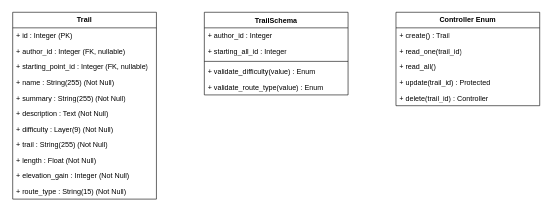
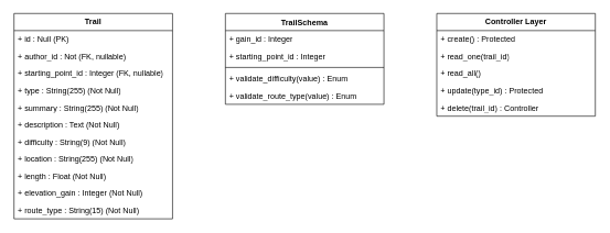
- <mxCell id="20" value="&lt;b&gt;Controller Enum&lt;/b&gt;" style="swimlane;fontStyle=0;childLayout=stackLayout;horizontal=1;startSize=26;fillColor=none;horizontalStack=0;resizeParent=1;resizeParentMax=0;resizeLast=0;collapsible=1;marginBottom=0;whiteSpace=wrap;html=1;" vertex="1" parent="1"><mxGeometry x="660" y="20" width="240" height="156" as="geometry" /></mxCell>
+ <mxCell id="20" value="&lt;b&gt;Controller Layer&lt;/b&gt;" style="swimlane;fontStyle=0;childLayout=stackLayout;horizontal=1;startSize=26;fillColor=none;horizontalStack=0;resizeParent=1;resizeParentMax=0;resizeLast=0;collapsible=1;marginBottom=0;whiteSpace=wrap;html=1;" vertex="1" parent="1"><mxGeometry x="660" y="20" width="240" height="156" as="geometry" /></mxCell>
- <mxCell id="9" value="+ id : Integer (PK)" style="text;strokeColor=none;fillColor=none;align=left;verticalAlign=top;spacingLeft=4;spacingRight=4;overflow=hidden;rotatable=0;points=[[0,0.5],[1,0.5]];portConstraint=eastwest;whiteSpace=wrap;html=1;" vertex="1" parent="8"><mxGeometry y="26" width="240" height="26" as="geometry" /></mxCell>
+ <mxCell id="9" value="+ id : Null (PK)" style="text;strokeColor=none;fillColor=none;align=left;verticalAlign=top;spacingLeft=4;spacingRight=4;overflow=hidden;rotatable=0;points=[[0,0.5],[1,0.5]];portConstraint=eastwest;whiteSpace=wrap;html=1;" vertex="1" parent="8"><mxGeometry y="26" width="240" height="26" as="geometry" /></mxCell>
- <mxCell id="3" value="+ author_id : Integer" style="text;strokeColor=none;fillColor=none;align=left;verticalAlign=top;spacingLeft=4;spacingRight=4;overflow=hidden;rotatable=0;points=[[0,0.5],[1,0.5]];portConstraint=eastwest;whiteSpace=wrap;html=1;" vertex="1" parent="2"><mxGeometry y="26" width="240" height="26" as="geometry" /></mxCell>
+ <mxCell id="3" value="+ gain_id : Integer" style="text;strokeColor=none;fillColor=none;align=left;verticalAlign=top;spacingLeft=4;spacingRight=4;overflow=hidden;rotatable=0;points=[[0,0.5],[1,0.5]];portConstraint=eastwest;whiteSpace=wrap;html=1;" vertex="1" parent="2"><mxGeometry y="26" width="240" height="26" as="geometry" /></mxCell>
- <mxCell id="21" value="+ create() : Trail" style="text;strokeColor=none;fillColor=none;align=left;verticalAlign=top;spacingLeft=4;spacingRight=4;overflow=hidden;rotatable=0;points=[[0,0.5],[1,0.5]];portConstraint=eastwest;whiteSpace=wrap;html=1;" vertex="1" parent="20"><mxGeometry y="26" width="240" height="26" as="geometry" /></mxCell>
+ <mxCell id="21" value="+ create() : Protected" style="text;strokeColor=none;fillColor=none;align=left;verticalAlign=top;spacingLeft=4;spacingRight=4;overflow=hidden;rotatable=0;points=[[0,0.5],[1,0.5]];portConstraint=eastwest;whiteSpace=wrap;html=1;" vertex="1" parent="20"><mxGeometry y="26" width="240" height="26" as="geometry" /></mxCell>
- <mxCell id="10" value="+ author_id : Integer (FK, nullable)" style="text;strokeColor=none;fillColor=none;align=left;verticalAlign=top;spacingLeft=4;spacingRight=4;overflow=hidden;rotatable=0;points=[[0,0.5],[1,0.5]];portConstraint=eastwest;whiteSpace=wrap;html=1;" vertex="1" parent="8"><mxGeometry y="52" width="240" height="26" as="geometry" /></mxCell>
+ <mxCell id="10" value="+ author_id : Not (FK, nullable)" style="text;strokeColor=none;fillColor=none;align=left;verticalAlign=top;spacingLeft=4;spacingRight=4;overflow=hidden;rotatable=0;points=[[0,0.5],[1,0.5]];portConstraint=eastwest;whiteSpace=wrap;html=1;" vertex="1" parent="8"><mxGeometry y="52" width="240" height="26" as="geometry" /></mxCell>
- <mxCell id="4" value="+ starting_all_id : Integer" style="text;strokeColor=none;fillColor=none;align=left;verticalAlign=top;spacingLeft=4;spacingRight=4;overflow=hidden;rotatable=0;points=[[0,0.5],[1,0.5]];portConstraint=eastwest;whiteSpace=wrap;html=1;" vertex="1" parent="2"><mxGeometry y="52" width="240" height="26" as="geometry" /></mxCell>
+ <mxCell id="4" value="+ starting_point_id : Integer" style="text;strokeColor=none;fillColor=none;align=left;verticalAlign=top;spacingLeft=4;spacingRight=4;overflow=hidden;rotatable=0;points=[[0,0.5],[1,0.5]];portConstraint=eastwest;whiteSpace=wrap;html=1;" vertex="1" parent="2"><mxGeometry y="52" width="240" height="26" as="geometry" /></mxCell>
- <mxCell id="12" value="+ name : String(255) (Not Null)" style="text;strokeColor=none;fillColor=none;align=left;verticalAlign=top;spacingLeft=4;spacingRight=4;overflow=hidden;rotatable=0;points=[[0,0.5],[1,0.5]];portConstraint=eastwest;whiteSpace=wrap;html=1;" vertex="1" parent="8"><mxGeometry y="104" width="240" height="26" as="geometry" /></mxCell>
+ <mxCell id="12" value="+ type : String(255) (Not Null)" style="text;strokeColor=none;fillColor=none;align=left;verticalAlign=top;spacingLeft=4;spacingRight=4;overflow=hidden;rotatable=0;points=[[0,0.5],[1,0.5]];portConstraint=eastwest;whiteSpace=wrap;html=1;" vertex="1" parent="8"><mxGeometry y="104" width="240" height="26" as="geometry" /></mxCell>
- <mxCell id="24" value="+ update(trail_id) : Protected" style="text;strokeColor=none;fillColor=none;align=left;verticalAlign=top;spacingLeft=4;spacingRight=4;overflow=hidden;rotatable=0;points=[[0,0.5],[1,0.5]];portConstraint=eastwest;whiteSpace=wrap;html=1;" vertex="1" parent="20"><mxGeometry y="104" width="240" height="26" as="geometry" /></mxCell>
+ <mxCell id="24" value="+ update(type_id) : Protected" style="text;strokeColor=none;fillColor=none;align=left;verticalAlign=top;spacingLeft=4;spacingRight=4;overflow=hidden;rotatable=0;points=[[0,0.5],[1,0.5]];portConstraint=eastwest;whiteSpace=wrap;html=1;" vertex="1" parent="20"><mxGeometry y="104" width="240" height="26" as="geometry" /></mxCell>
- <mxCell id="15" value="+ difficulty : Layer(9) (Not Null)" style="text;strokeColor=none;fillColor=none;align=left;verticalAlign=top;spacingLeft=4;spacingRight=4;overflow=hidden;rotatable=0;points=[[0,0.5],[1,0.5]];portConstraint=eastwest;whiteSpace=wrap;html=1;" vertex="1" parent="8"><mxGeometry y="182" width="240" height="26" as="geometry" /></mxCell>
+ <mxCell id="15" value="+ difficulty : String(9) (Not Null)" style="text;strokeColor=none;fillColor=none;align=left;verticalAlign=top;spacingLeft=4;spacingRight=4;overflow=hidden;rotatable=0;points=[[0,0.5],[1,0.5]];portConstraint=eastwest;whiteSpace=wrap;html=1;" vertex="1" parent="8"><mxGeometry y="182" width="240" height="26" as="geometry" /></mxCell>
- <mxCell id="16" value="+ trail : String(255) (Not Null)" style="text;strokeColor=none;fillColor=none;align=left;verticalAlign=top;spacingLeft=4;spacingRight=4;overflow=hidden;rotatable=0;points=[[0,0.5],[1,0.5]];portConstraint=eastwest;whiteSpace=wrap;html=1;" vertex="1" parent="8"><mxGeometry y="208" width="240" height="26" as="geometry" /></mxCell>
+ <mxCell id="16" value="+ location : String(255) (Not Null)" style="text;strokeColor=none;fillColor=none;align=left;verticalAlign=top;spacingLeft=4;spacingRight=4;overflow=hidden;rotatable=0;points=[[0,0.5],[1,0.5]];portConstraint=eastwest;whiteSpace=wrap;html=1;" vertex="1" parent="8"><mxGeometry y="208" width="240" height="26" as="geometry" /></mxCell>
